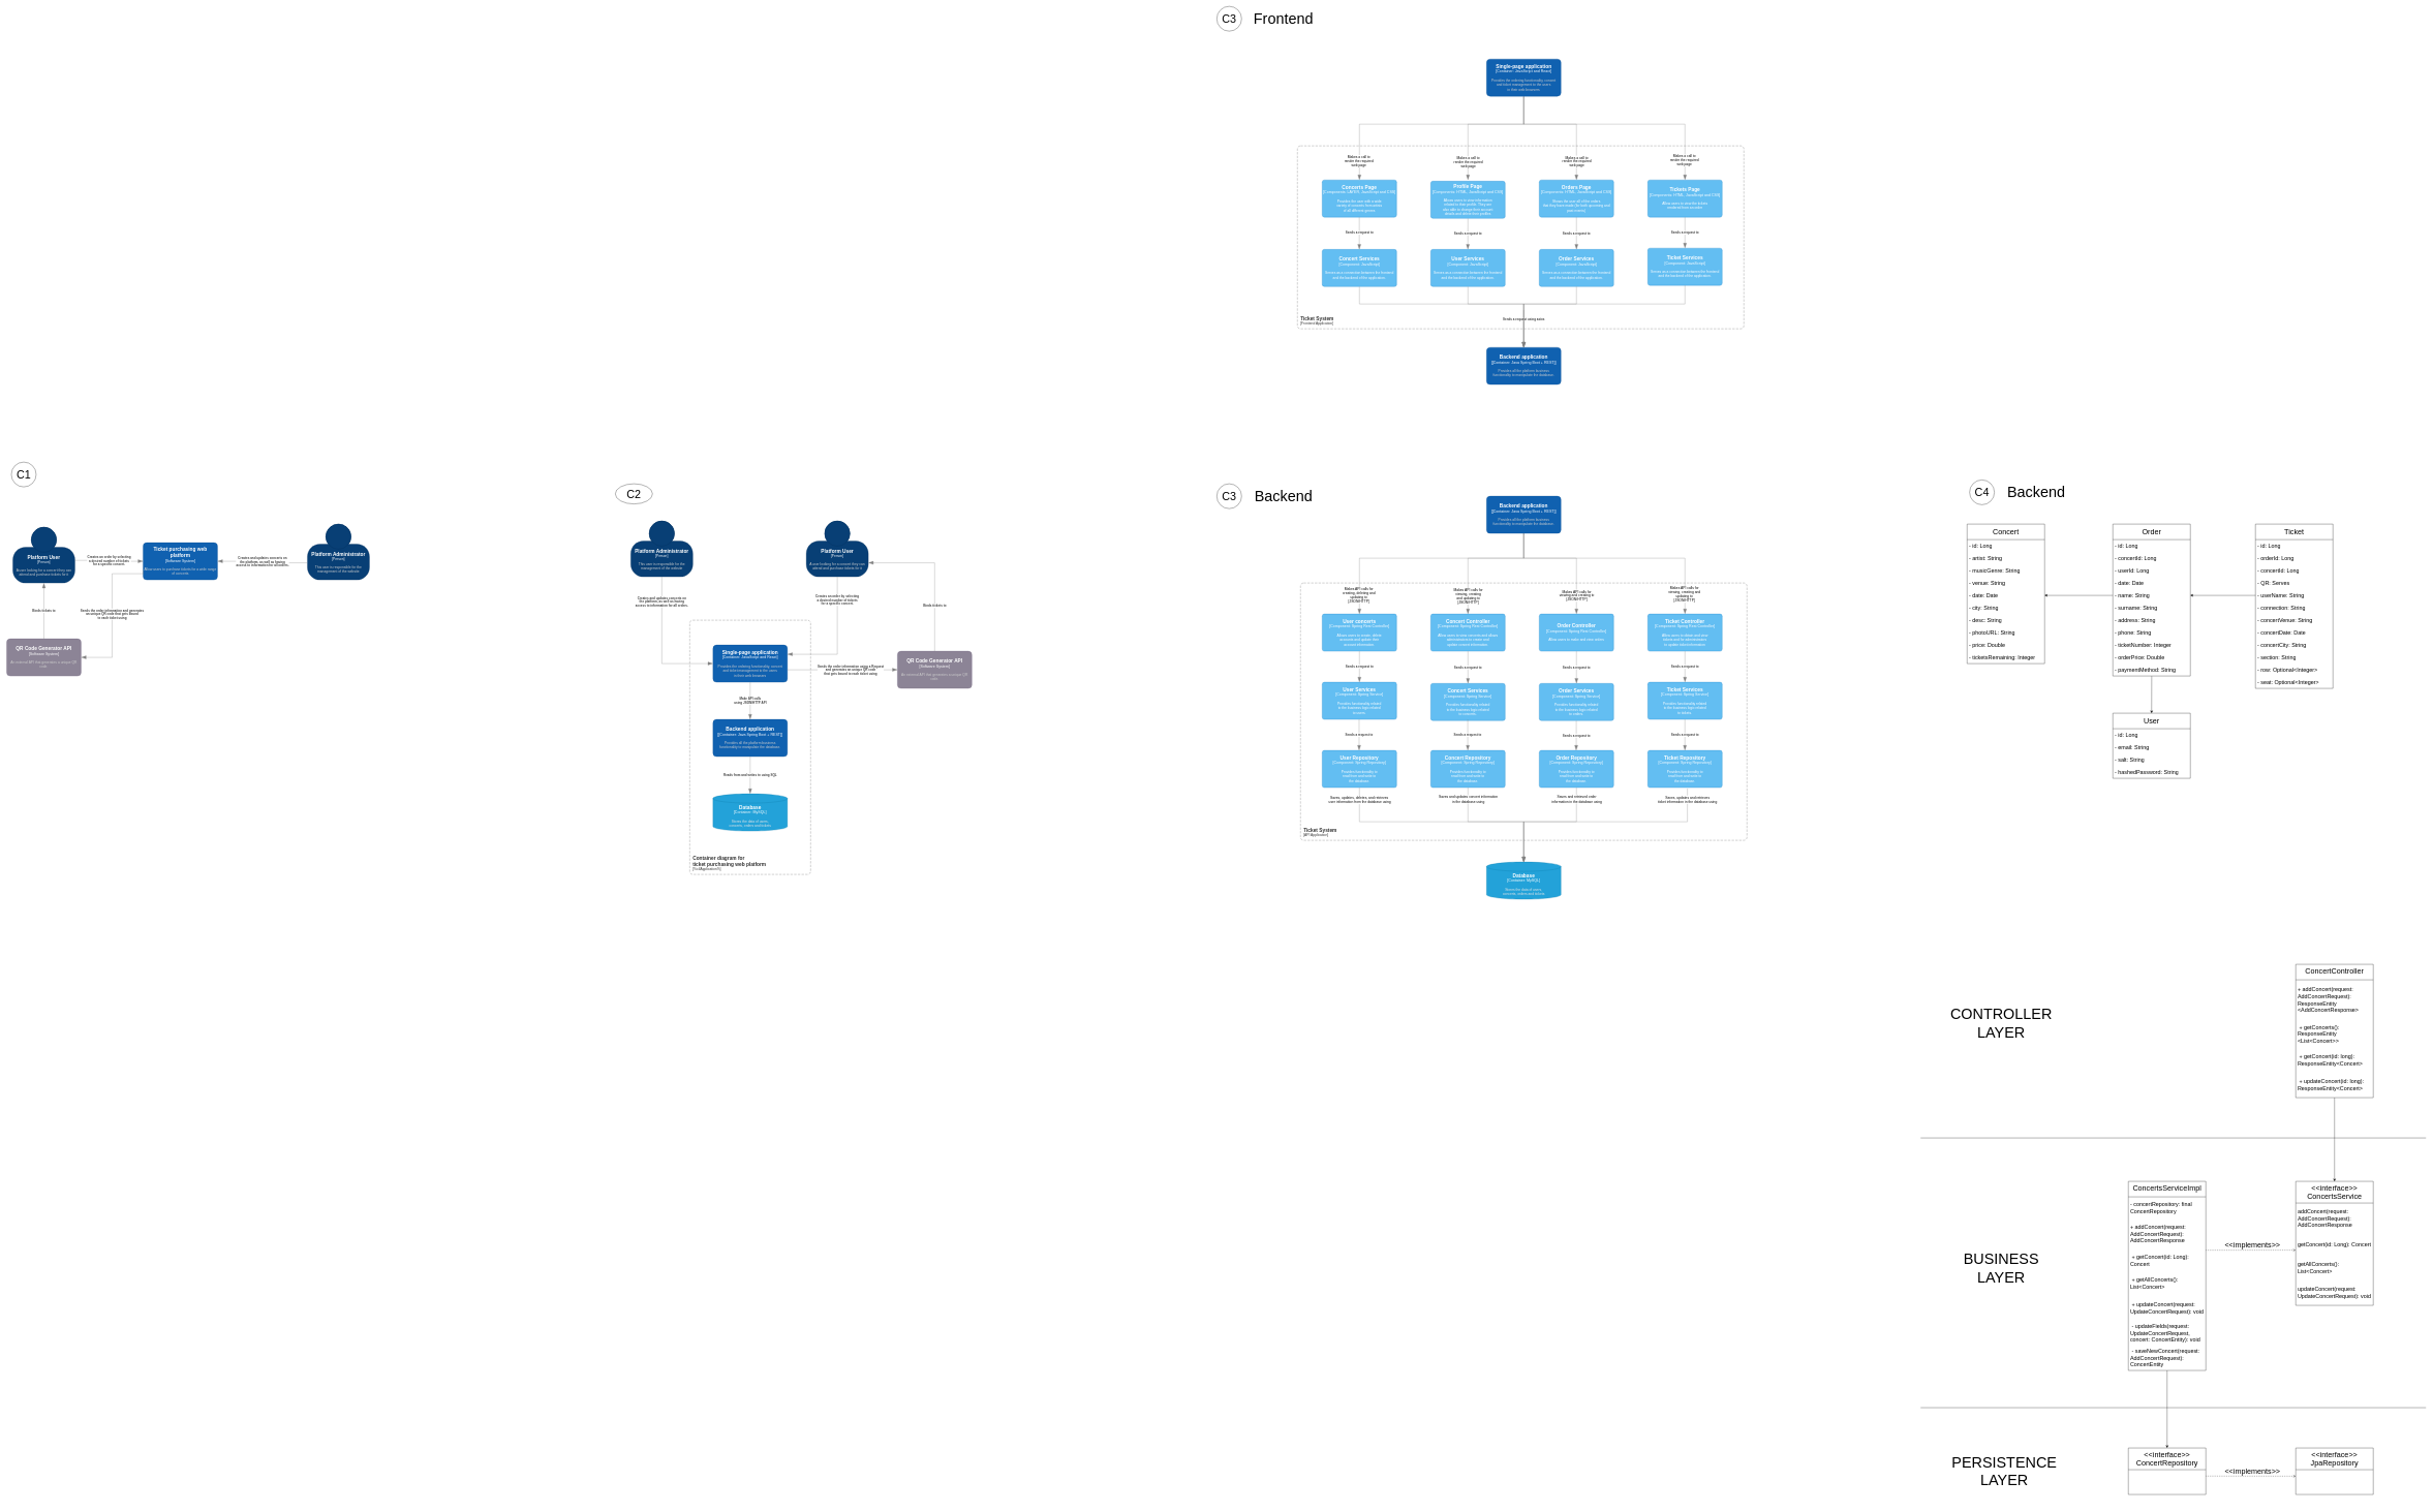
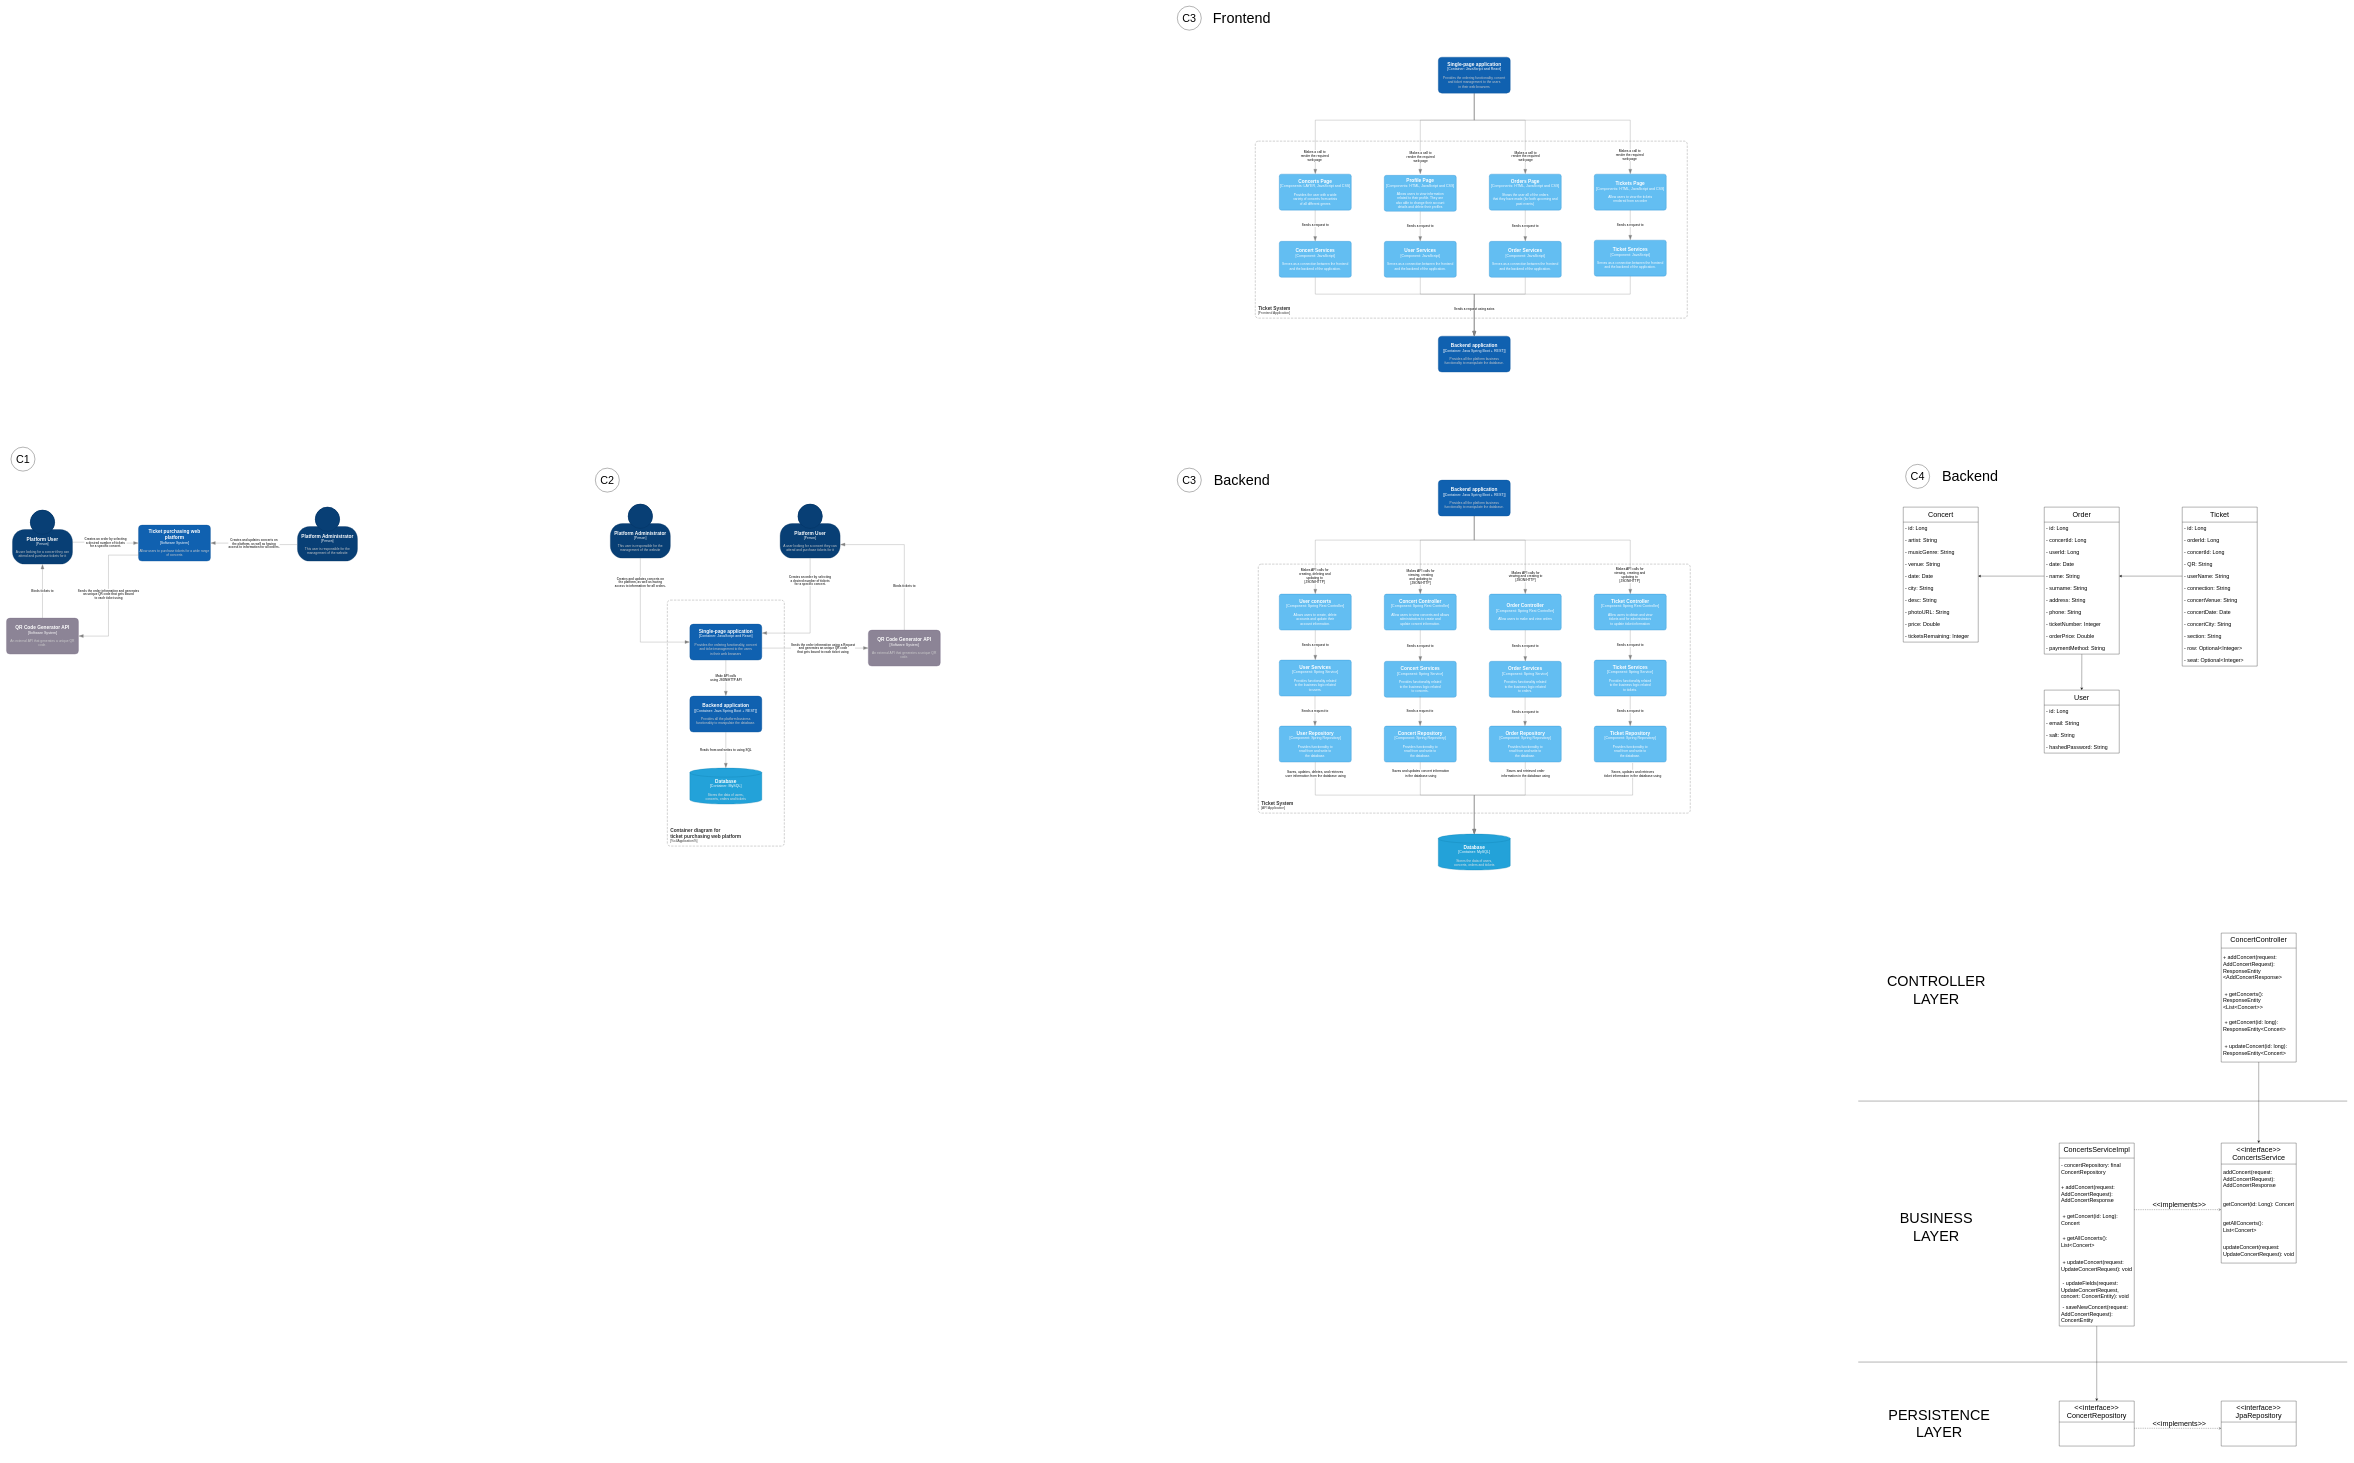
- <mxCell id="13" value="&lt;font style=&quot;font-size: 36px;&quot;&gt;C2&lt;/font&gt;" style="ellipse;whiteSpace=wrap;html=1;aspect=fixed;" parent="1" vertex="1"><mxGeometry x="1983" y="1560" width="120" height="65" as="geometry" /></mxCell>
+ <mxCell id="13" value="&lt;font style=&quot;font-size: 36px;&quot;&gt;C2&lt;/font&gt;" style="ellipse;whiteSpace=wrap;html=1;aspect=fixed;" parent="1" vertex="1"><mxGeometry x="1983" y="1560" width="80" height="80" as="geometry" /></mxCell>
- <mxCell id="125" value="&lt;span style=&quot;font-size: 18px;&quot;&gt;- QR: Serves&lt;/span&gt;" style="text;strokeColor=none;fillColor=none;align=left;verticalAlign=middle;spacingLeft=4;spacingRight=4;overflow=hidden;points=[[0,0.5],[1,0.5]];portConstraint=eastwest;rotatable=0;whiteSpace=wrap;html=1;" parent="121" vertex="1"><mxGeometry y="170" width="250" height="40" as="geometry" /></mxCell>
+ <mxCell id="125" value="&lt;span style=&quot;font-size: 18px;&quot;&gt;- QR: String&lt;/span&gt;" style="text;strokeColor=none;fillColor=none;align=left;verticalAlign=middle;spacingLeft=4;spacingRight=4;overflow=hidden;points=[[0,0.5],[1,0.5]];portConstraint=eastwest;rotatable=0;whiteSpace=wrap;html=1;" parent="121" vertex="1"><mxGeometry y="170" width="250" height="40" as="geometry" /></mxCell>
